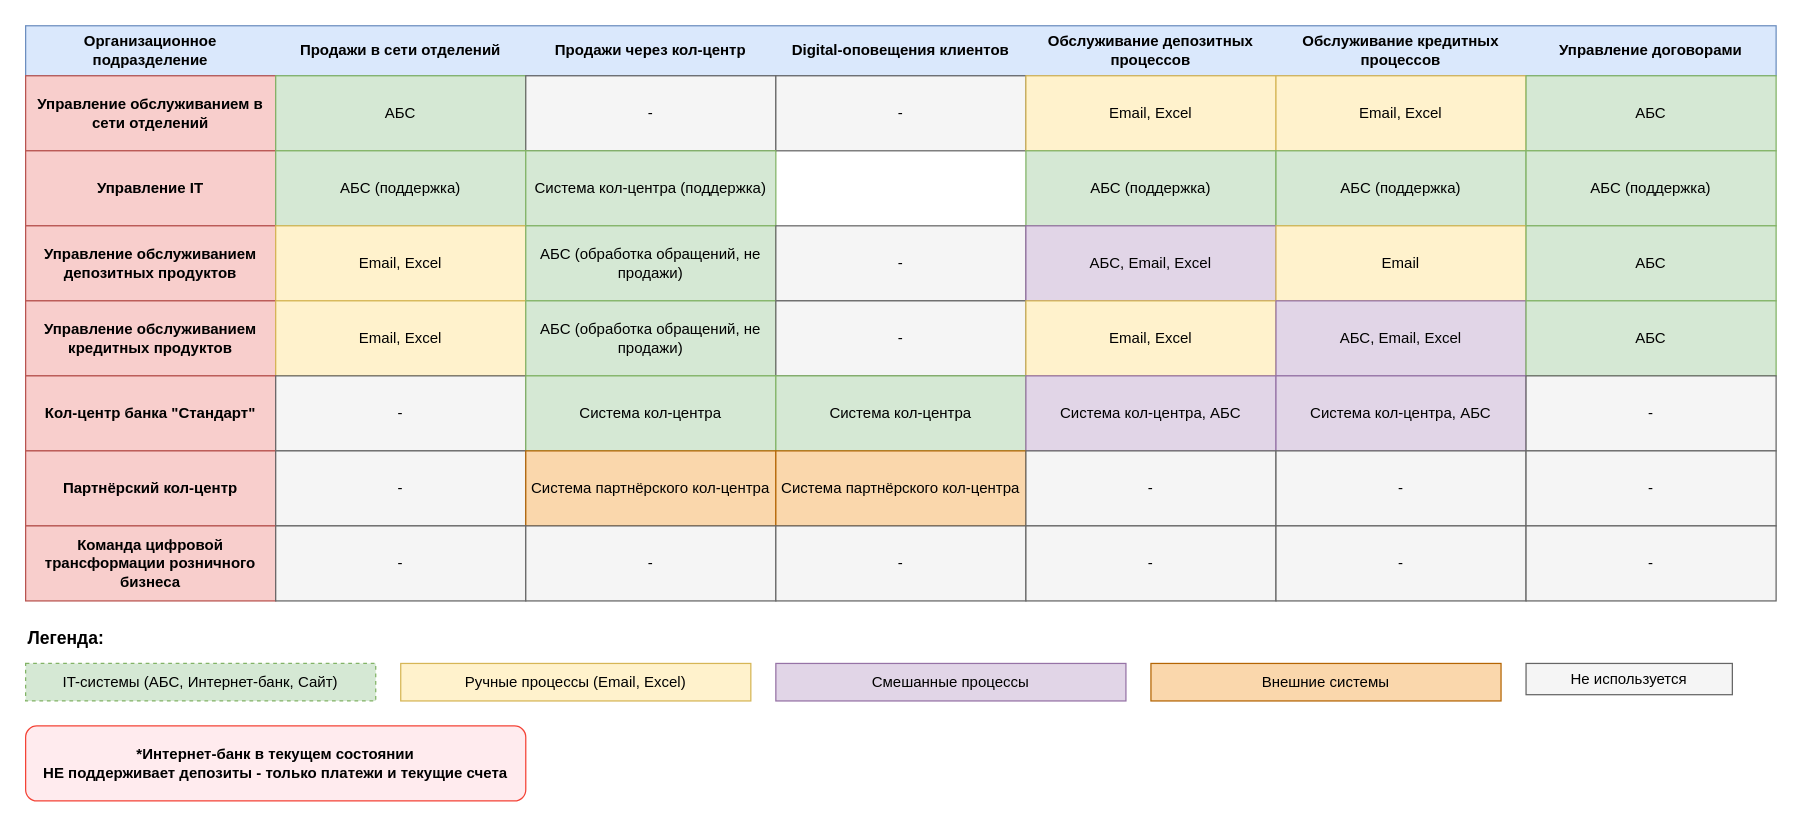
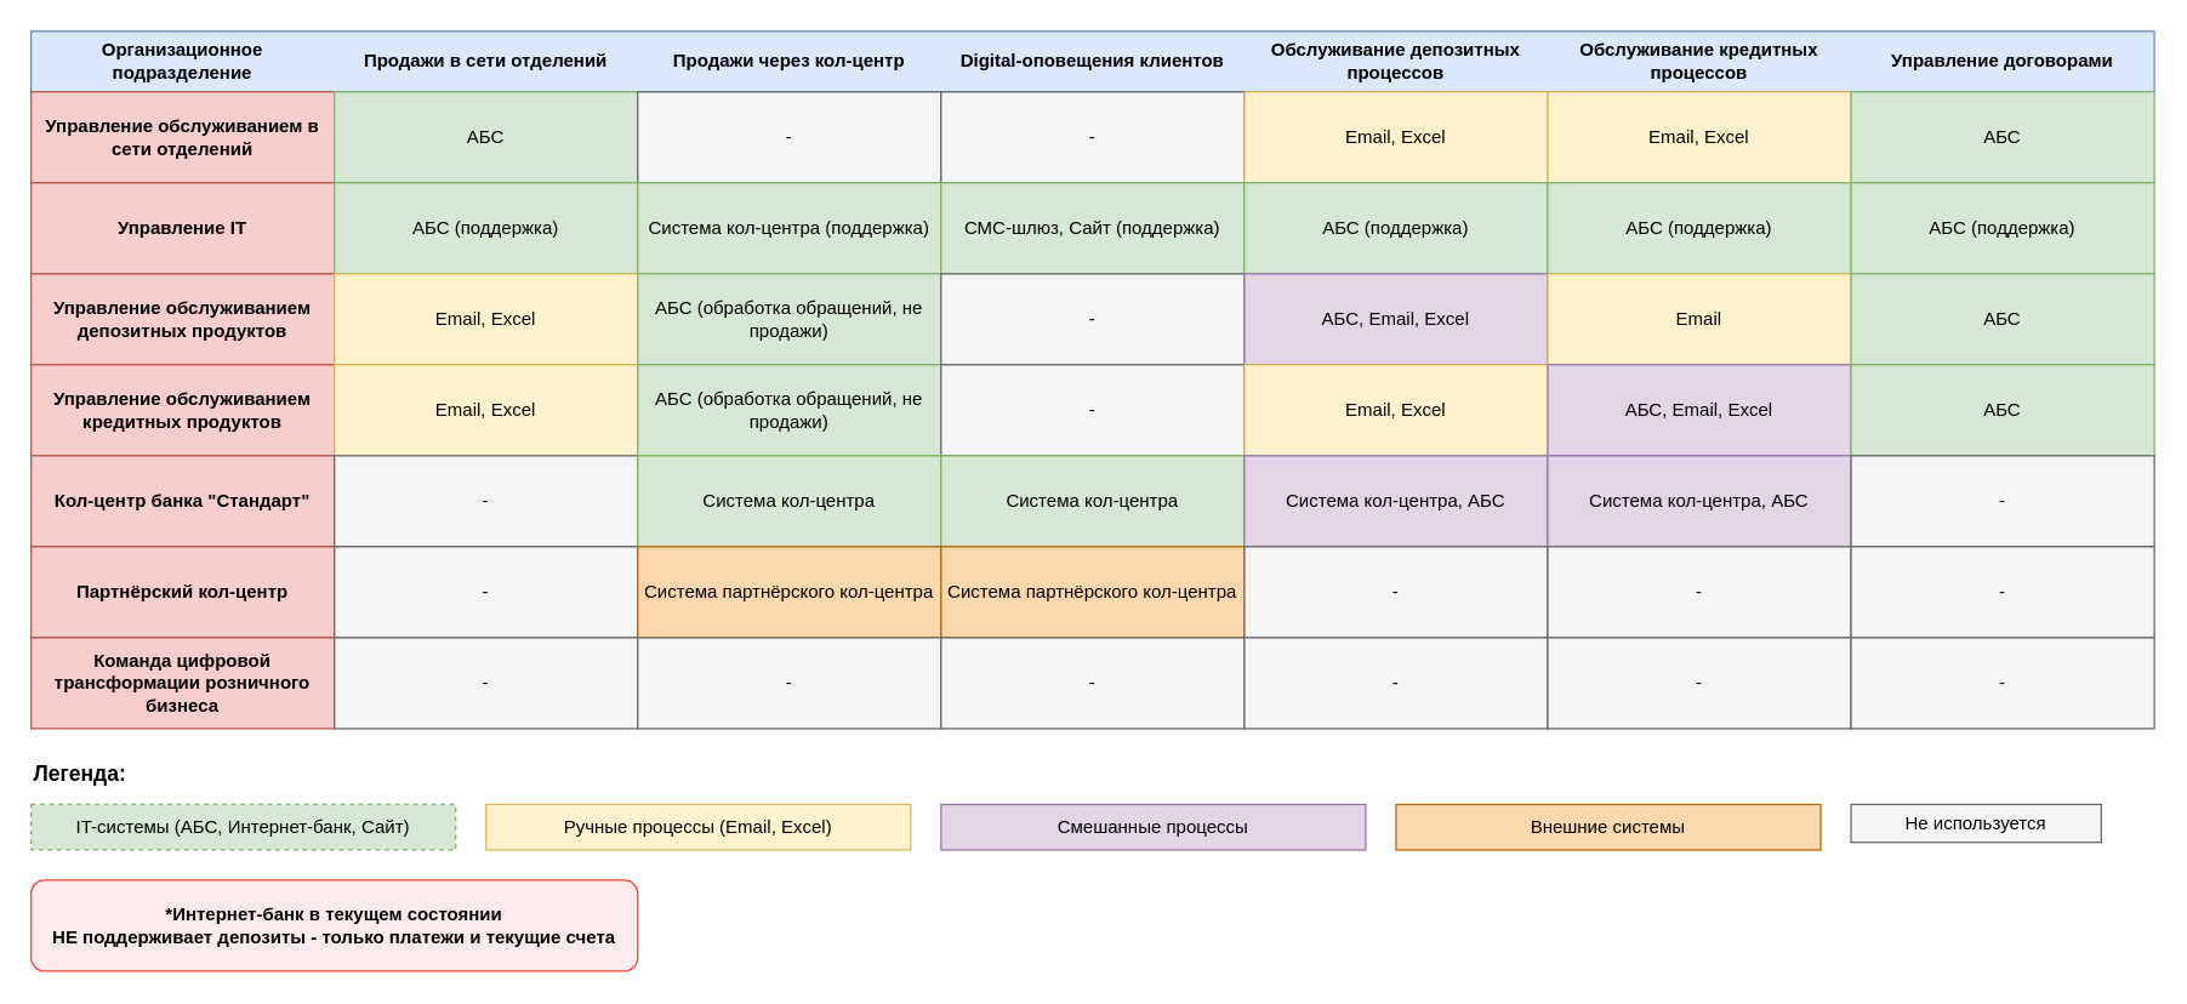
+ <mxCell id="20" value="СМС-шлюз, Сайт (поддержка)" style="rounded=0;whiteSpace=wrap;html=1;fillColor=#d5e8d4;strokeColor=#82b366;" parent="1" vertex="1"><mxGeometry x="620" y="120" width="200" height="60" as="geometry" /></mxCell>
